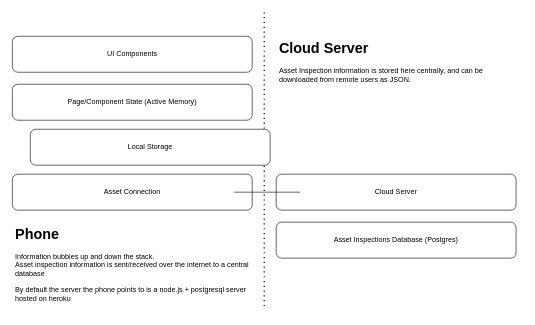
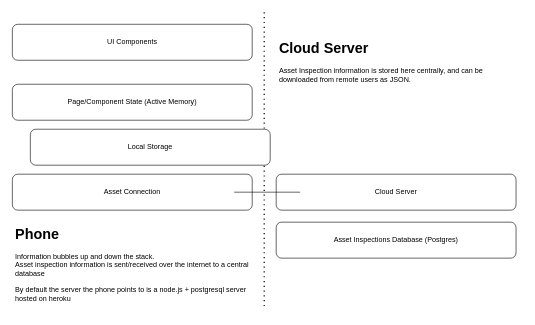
- <mxCell id="3" value="UI Components" style="rounded=1;whiteSpace=wrap;html=1;" vertex="1" parent="1"><mxGeometry x="20" y="60" width="400" height="60" as="geometry" /></mxCell>
+ <mxCell id="3" value="UI Components" style="rounded=1;whiteSpace=wrap;html=1;" vertex="1" parent="1"><mxGeometry x="20" y="40" width="400" height="60" as="geometry" /></mxCell>
